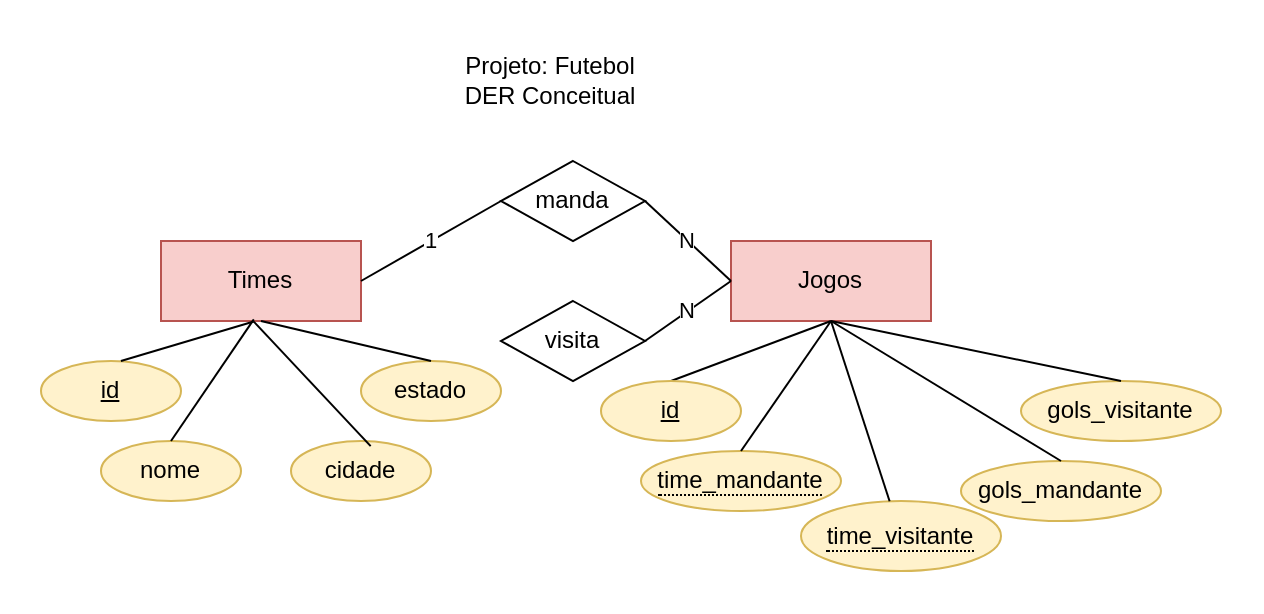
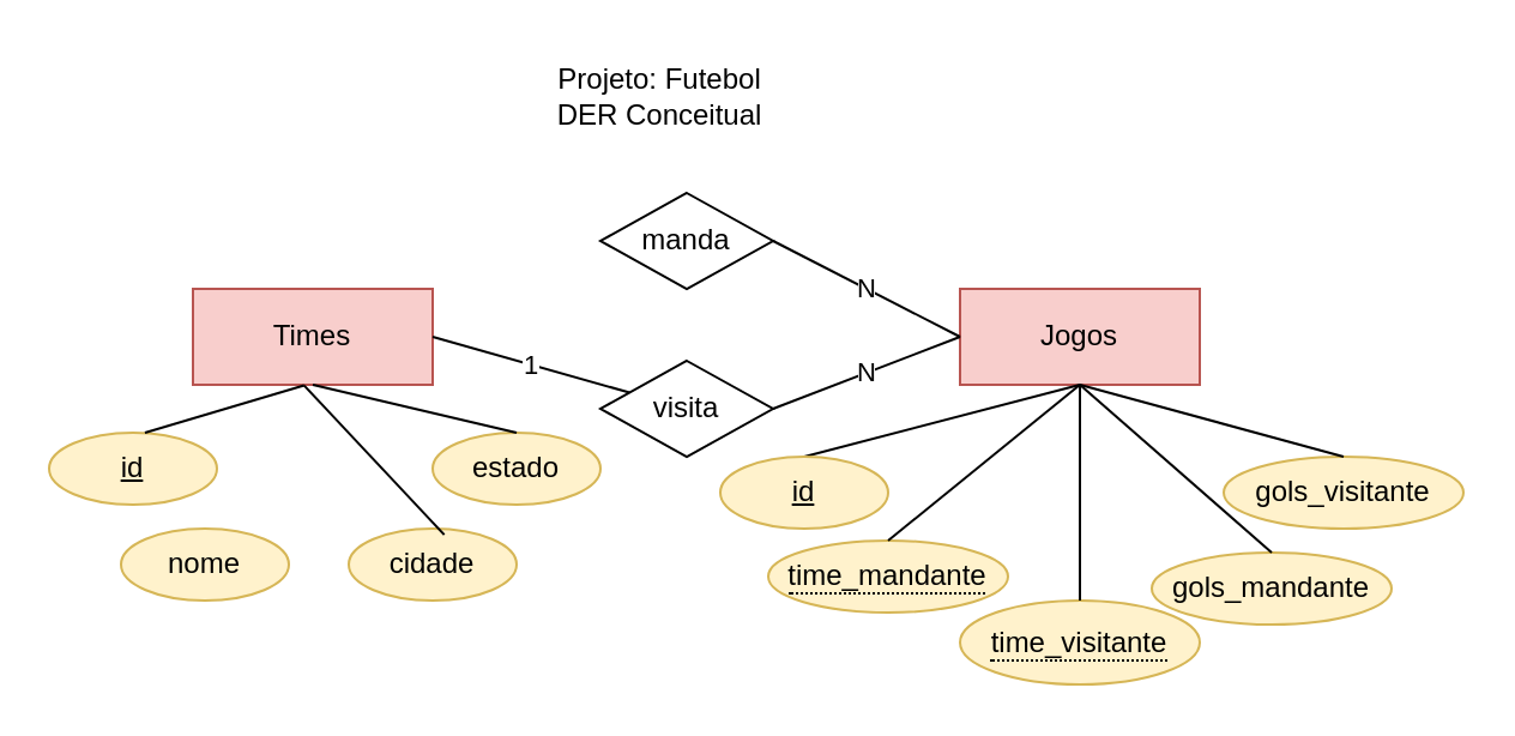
- <mxCell id="26" value="1" style="rounded=0;orthogonalLoop=1;jettySize=auto;html=1;exitX=1;exitY=0.5;exitDx=0;exitDy=0;entryX=0;entryY=0.5;entryDx=0;entryDy=0;endArrow=none;endFill=0;" edge="1" parent="1" source="2" target="22"><mxGeometry relative="1" as="geometry"><mxPoint x="332" y="110" as="sourcePoint" /><mxPoint x="410" y="150" as="targetPoint" /></mxGeometry></mxCell>
+ <mxCell id="26" value="1" style="rounded=0;orthogonalLoop=1;jettySize=auto;html=1;exitX=1;exitY=0.5;exitDx=0;exitDy=0;endArrow=none;endFill=0;" edge="1" parent="1" source="2" target="23"><mxGeometry relative="1" as="geometry"><mxPoint x="332" y="110" as="sourcePoint" /><mxPoint x="410" y="150" as="targetPoint" /></mxGeometry></mxCell>
- <mxCell id="3" value="Jogos" style="whiteSpace=wrap;html=1;align=center;fillColor=#f8cecc;strokeColor=#b85450;" vertex="1" parent="1"><mxGeometry x="365" y="120" width="100" height="40" as="geometry" /></mxCell>
+ <mxCell id="3" value="Jogos" style="whiteSpace=wrap;html=1;align=center;fillColor=#f8cecc;strokeColor=#b85450;" vertex="1" parent="1"><mxGeometry x="400" y="120" width="100" height="40" as="geometry" /></mxCell>
- <mxCell id="19" style="rounded=0;orthogonalLoop=1;jettySize=auto;html=1;exitX=0.5;exitY=0;exitDx=0;exitDy=0;entryX=0.464;entryY=0.979;entryDx=0;entryDy=0;endArrow=none;endFill=0;entryPerimeter=0;" edge="1" parent="1" source="5" target="2"><mxGeometry relative="1" as="geometry"><mxPoint x="70" y="190" as="sourcePoint" /><mxPoint x="136" y="170" as="targetPoint" /></mxGeometry></mxCell>
